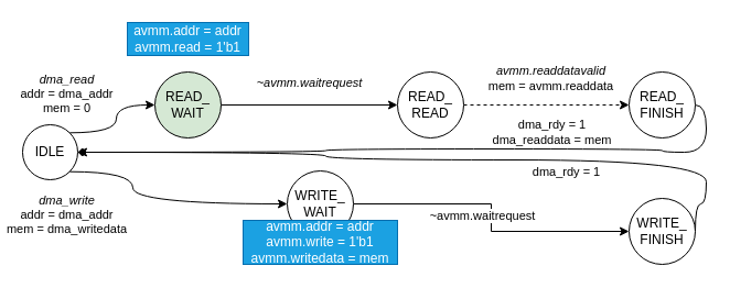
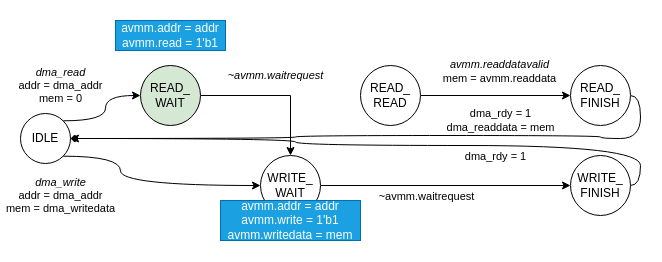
- <mxCell id="5" value="&lt;i&gt;~avmm.waitrequest&lt;/i&gt;" style="edgeStyle=orthogonalEdgeStyle;rounded=0;orthogonalLoop=1;jettySize=auto;html=1;exitX=1;exitY=0.5;exitDx=0;exitDy=0;entryX=0;entryY=0.5;entryDx=0;entryDy=0;" edge="1" parent="1" source="6" target="9"><mxGeometry y="20" relative="1" as="geometry"><mxPoint as="offset" /></mxGeometry></mxCell>
+ <mxCell id="5" value="&lt;i&gt;~avmm.waitrequest&lt;/i&gt;" style="edgeStyle=orthogonalEdgeStyle;rounded=0;orthogonalLoop=1;jettySize=auto;html=1;exitX=1;exitY=0.5;exitDx=0;exitDy=0;" edge="1" parent="1" source="6" target="12"><mxGeometry y="20" relative="1" as="geometry"><mxPoint as="offset" /></mxGeometry></mxCell>
- <mxCell id="7" style="edgeStyle=orthogonalEdgeStyle;rounded=0;orthogonalLoop=1;jettySize=auto;html=1;exitX=1;exitY=0.5;exitDx=0;exitDy=0;entryX=0;entryY=0.5;entryDx=0;entryDy=0;dashed=1;" edge="1" parent="1" source="9" target="14"><mxGeometry relative="1" as="geometry" /></mxCell>
+ <mxCell id="7" style="edgeStyle=orthogonalEdgeStyle;rounded=0;orthogonalLoop=1;jettySize=auto;html=1;exitX=1;exitY=0.5;exitDx=0;exitDy=0;entryX=0;entryY=0.5;entryDx=0;entryDy=0;" edge="1" parent="1" source="9" target="14"><mxGeometry relative="1" as="geometry" /></mxCell>
- <mxCell id="17" value="WRITE_ FINISH" style="ellipse;whiteSpace=wrap;html=1;" vertex="1" parent="1"><mxGeometry x="570" y="180" width="60" height="60" as="geometry" /></mxCell>
+ <mxCell id="17" value="WRITE_ FINISH" style="ellipse;whiteSpace=wrap;html=1;" vertex="1" parent="1"><mxGeometry x="570" y="155" width="60" height="60" as="geometry" /></mxCell>
